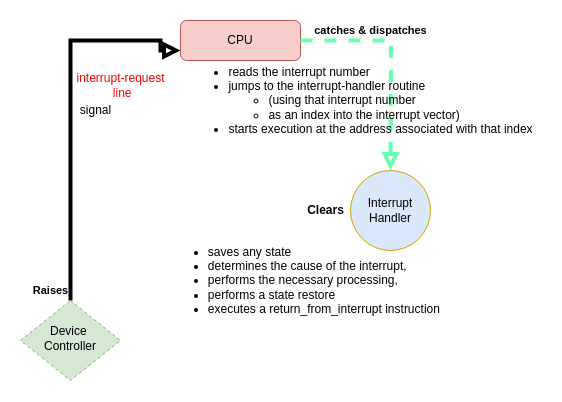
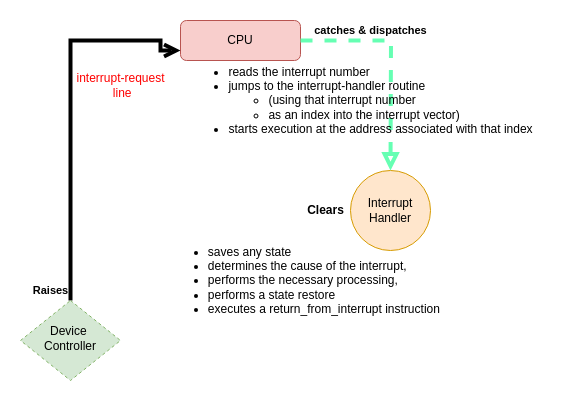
- <mxCell id="3" value="&lt;b&gt;Raises&lt;/b&gt;" style="edgeStyle=orthogonalEdgeStyle;rounded=0;html=1;jettySize=auto;orthogonalLoop=1;fontSize=11;endArrow=block;endFill=0;endSize=8;strokeWidth=4;shadow=0;labelBackgroundColor=none;entryX=0;entryY=0.75;entryDx=0;entryDy=0;" parent="1" source="4" target="2" edge="1"><mxGeometry x="-0.947" y="20" relative="1" as="geometry"><mxPoint as="offset" /><mxPoint x="170" y="120" as="targetPoint" /><Array as="points"><mxPoint x="70" y="40" /><mxPoint x="160" y="40" /><mxPoint x="160" y="50" /></Array></mxGeometry></mxCell>
+ <mxCell id="3" value="&lt;b&gt;Raises&lt;/b&gt;" style="edgeStyle=orthogonalEdgeStyle;rounded=0;html=1;jettySize=auto;orthogonalLoop=1;fontSize=11;endArrow=open;endFill=0;endSize=8;strokeWidth=4;shadow=0;labelBackgroundColor=none;entryX=0;entryY=0.75;entryDx=0;entryDy=0;" parent="1" source="4" target="2" edge="1"><mxGeometry x="-0.947" y="20" relative="1" as="geometry"><mxPoint as="offset" /><mxPoint x="170" y="120" as="targetPoint" /><Array as="points"><mxPoint x="70" y="40" /><mxPoint x="160" y="40" /><mxPoint x="160" y="50" /></Array></mxGeometry></mxCell>
- <mxCell id="11" value="&lt;font color=&quot;#000000&quot;&gt;signal&lt;/font&gt;" style="text;html=1;align=center;verticalAlign=middle;resizable=0;points=[];autosize=1;strokeColor=none;fillColor=none;fontColor=#FF0000;" vertex="1" parent="1"><mxGeometry x="70" y="100" width="50" height="20" as="geometry" /></mxCell>
- <mxCell id="5" value="Interrupt&lt;br&gt;Handler" style="ellipse;whiteSpace=wrap;html=1;aspect=fixed;fillColor=#dae8fc;strokeColor=#d79b00;" vertex="1" parent="1"><mxGeometry x="350" y="170" width="80" height="80" as="geometry" /></mxCell>
+ <mxCell id="5" value="Interrupt&lt;br&gt;Handler" style="ellipse;whiteSpace=wrap;html=1;aspect=fixed;fillColor=#ffe6cc;strokeColor=#d79b00;" vertex="1" parent="1"><mxGeometry x="350" y="170" width="80" height="80" as="geometry" /></mxCell>
